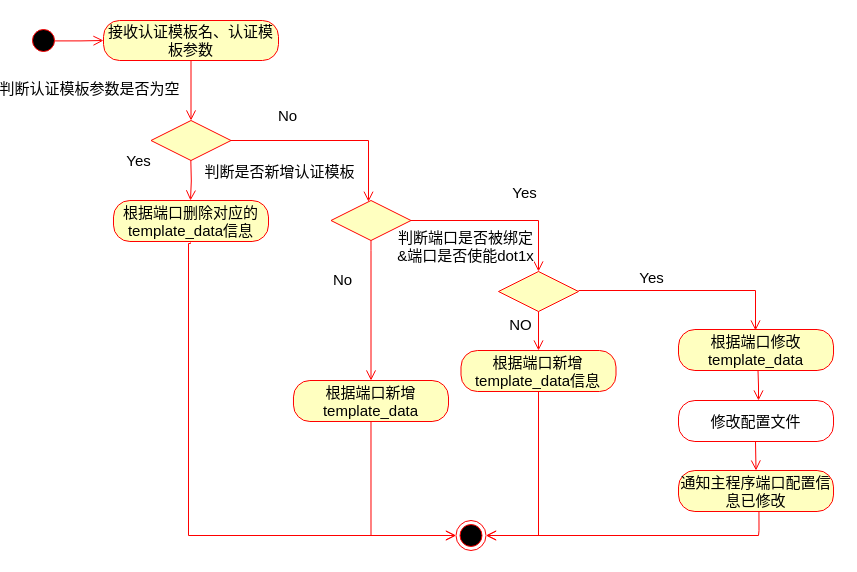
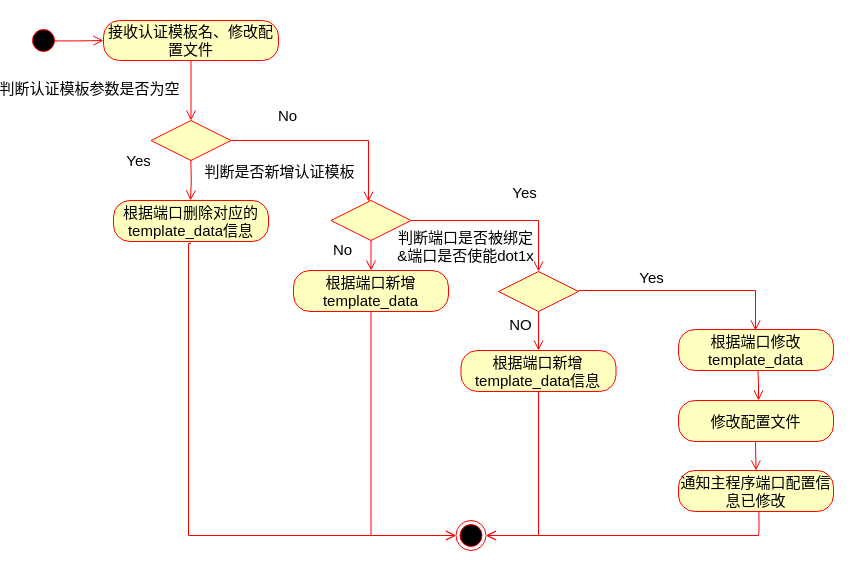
- <mxCell id="4" value="接收认证模板名、认证模板参数" style="rounded=1;whiteSpace=wrap;html=1;arcSize=40;fontColor=#000000;fillColor=#ffffc0;strokeColor=#ff0000;fontSize=15;" parent="1" vertex="1"><mxGeometry x="95" y="20" width="175" height="40" as="geometry" /></mxCell>
+ <mxCell id="4" value="接收认证模板名、修改配置文件" style="rounded=1;whiteSpace=wrap;html=1;arcSize=40;fontColor=#000000;fillColor=#ffffc0;strokeColor=#ff0000;fontSize=15;" parent="1" vertex="1"><mxGeometry x="95" y="20" width="175" height="40" as="geometry" /></mxCell>
- <mxCell id="32" value="根据端口新增template_data" style="rounded=1;whiteSpace=wrap;html=1;arcSize=40;fontColor=#000000;fillColor=#ffffc0;strokeColor=#ff0000;fontSize=15;" vertex="1" parent="1"><mxGeometry x="284.98" y="380" width="155.02" height="41" as="geometry" /></mxCell>
+ <mxCell id="32" value="根据端口新增template_data" style="rounded=1;whiteSpace=wrap;html=1;arcSize=40;fontColor=#000000;fillColor=#ffffc0;strokeColor=#ff0000;fontSize=15;" vertex="1" parent="1"><mxGeometry x="284.98" y="270" width="155.02" height="41" as="geometry" /></mxCell>
- <mxCell id="27" value="修改配置文件" style="rounded=1;whiteSpace=wrap;html=1;arcSize=40;fontColor=#000000;fillColor=#ffffff;strokeColor=#ff0000;fontSize=15;" vertex="1" parent="1"><mxGeometry x="670" y="400" width="155.02" height="41" as="geometry" /></mxCell>
+ <mxCell id="27" value="修改配置文件" style="rounded=1;whiteSpace=wrap;html=1;arcSize=40;fontColor=#000000;fillColor=#ffffc0;strokeColor=#ff0000;fontSize=15;" vertex="1" parent="1"><mxGeometry x="670" y="400" width="155.02" height="41" as="geometry" /></mxCell>
